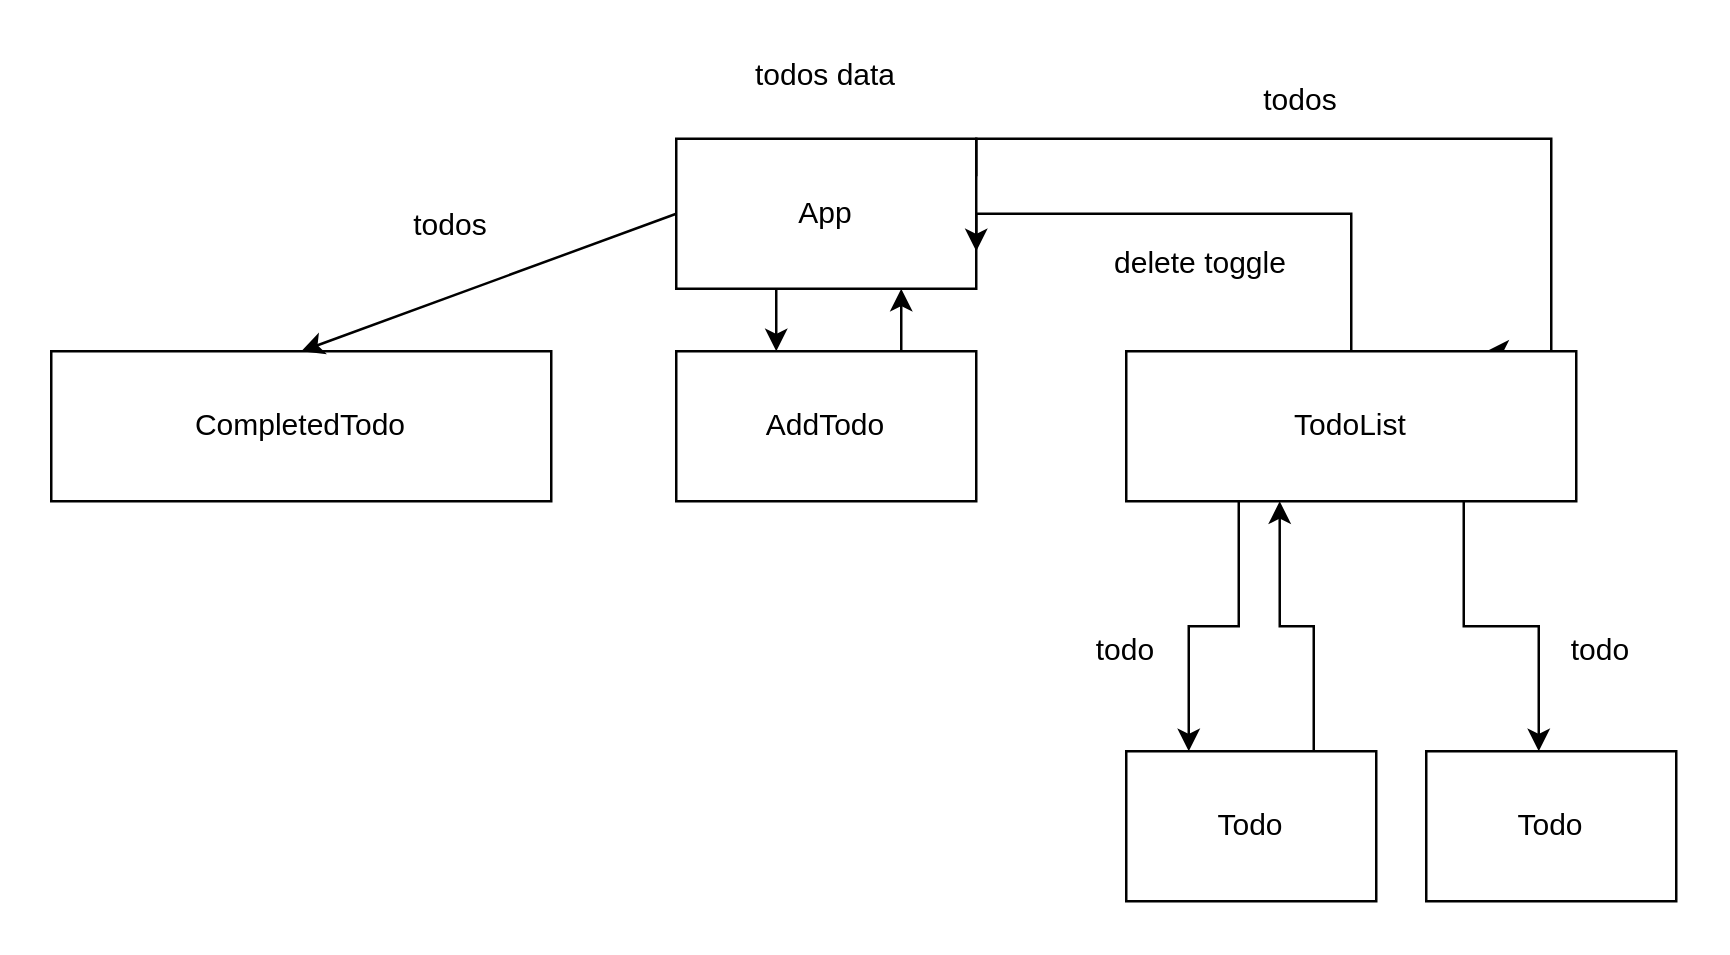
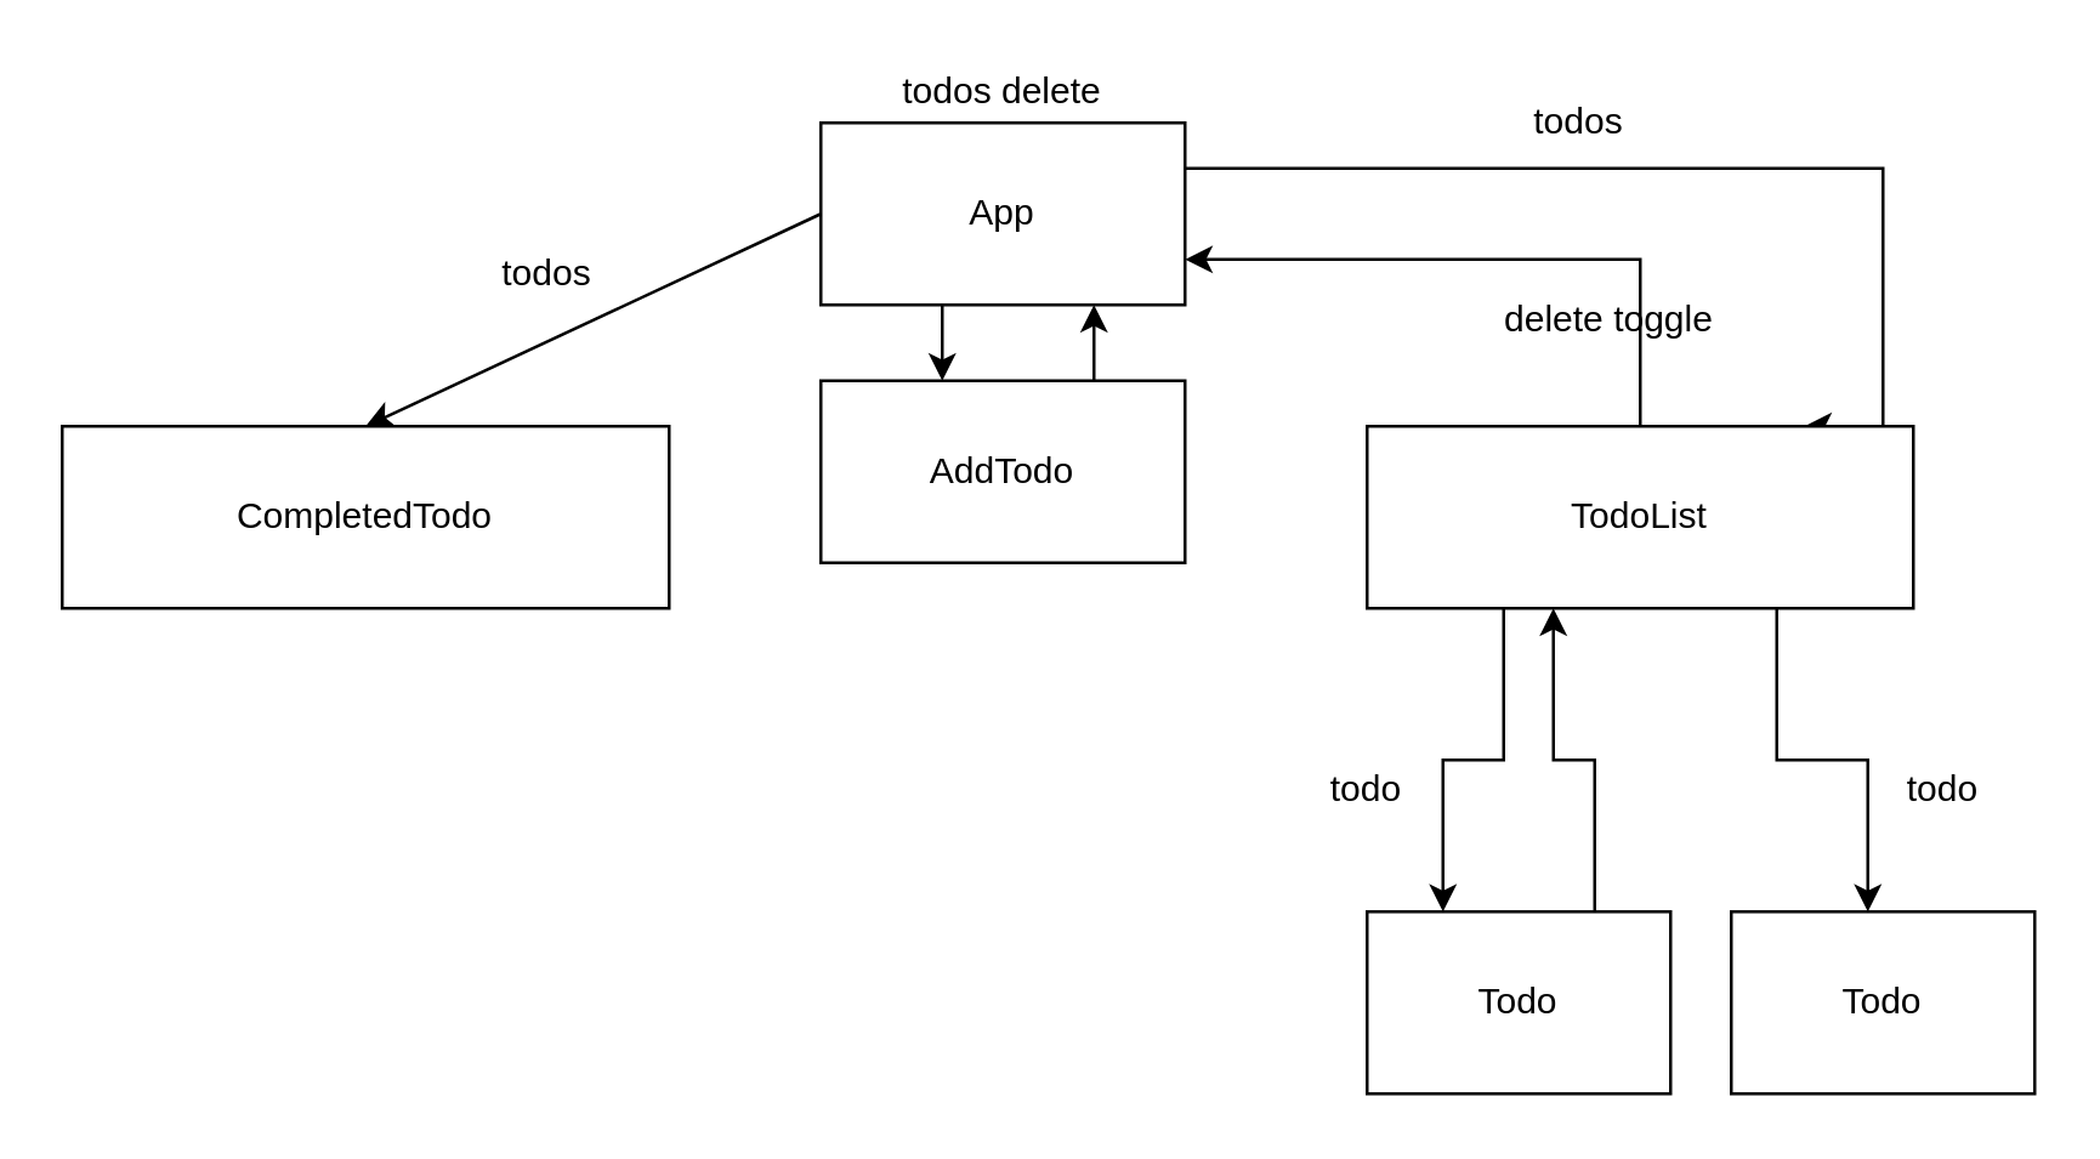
- <mxCell id="8" value="todos data" style="text;html=1;strokeColor=none;fillColor=none;align=center;verticalAlign=middle;whiteSpace=wrap;rounded=0;" vertex="1" parent="1"><mxGeometry x="280" y="20" width="100" height="20" as="geometry" /></mxCell>
+ <mxCell id="8" value="todos delete" style="text;html=1;strokeColor=none;fillColor=none;align=center;verticalAlign=middle;whiteSpace=wrap;rounded=0;" vertex="1" parent="1"><mxGeometry x="280" y="20" width="100" height="20" as="geometry" /></mxCell>
- <mxCell id="4" value="App" style="rounded=0;whiteSpace=wrap;html=1;" vertex="1" parent="1"><mxGeometry x="270" y="55" width="120" height="60" as="geometry" /></mxCell>
+ <mxCell id="4" value="App" style="rounded=0;whiteSpace=wrap;html=1;" vertex="1" parent="1"><mxGeometry x="270" y="40" width="120" height="60" as="geometry" /></mxCell>
- <mxCell id="16" value="delete toggle" style="text;html=1;strokeColor=none;fillColor=none;align=center;verticalAlign=middle;whiteSpace=wrap;rounded=0;" vertex="1" parent="1"><mxGeometry x="440" y="90" width="80" height="30" as="geometry" /></mxCell>
+ <mxCell id="16" value="delete toggle" style="text;html=1;strokeColor=none;fillColor=none;align=center;verticalAlign=middle;whiteSpace=wrap;rounded=0;" vertex="1" parent="1"><mxGeometry x="490" y="90" width="80" height="30" as="geometry" /></mxCell>
- <mxCell id="10" value="AddTodo" style="rounded=0;whiteSpace=wrap;html=1;" vertex="1" parent="1"><mxGeometry x="270" y="140" width="120" height="60" as="geometry" /></mxCell>
+ <mxCell id="10" value="AddTodo" style="rounded=0;whiteSpace=wrap;html=1;" vertex="1" parent="1"><mxGeometry x="270" y="125" width="120" height="60" as="geometry" /></mxCell>
